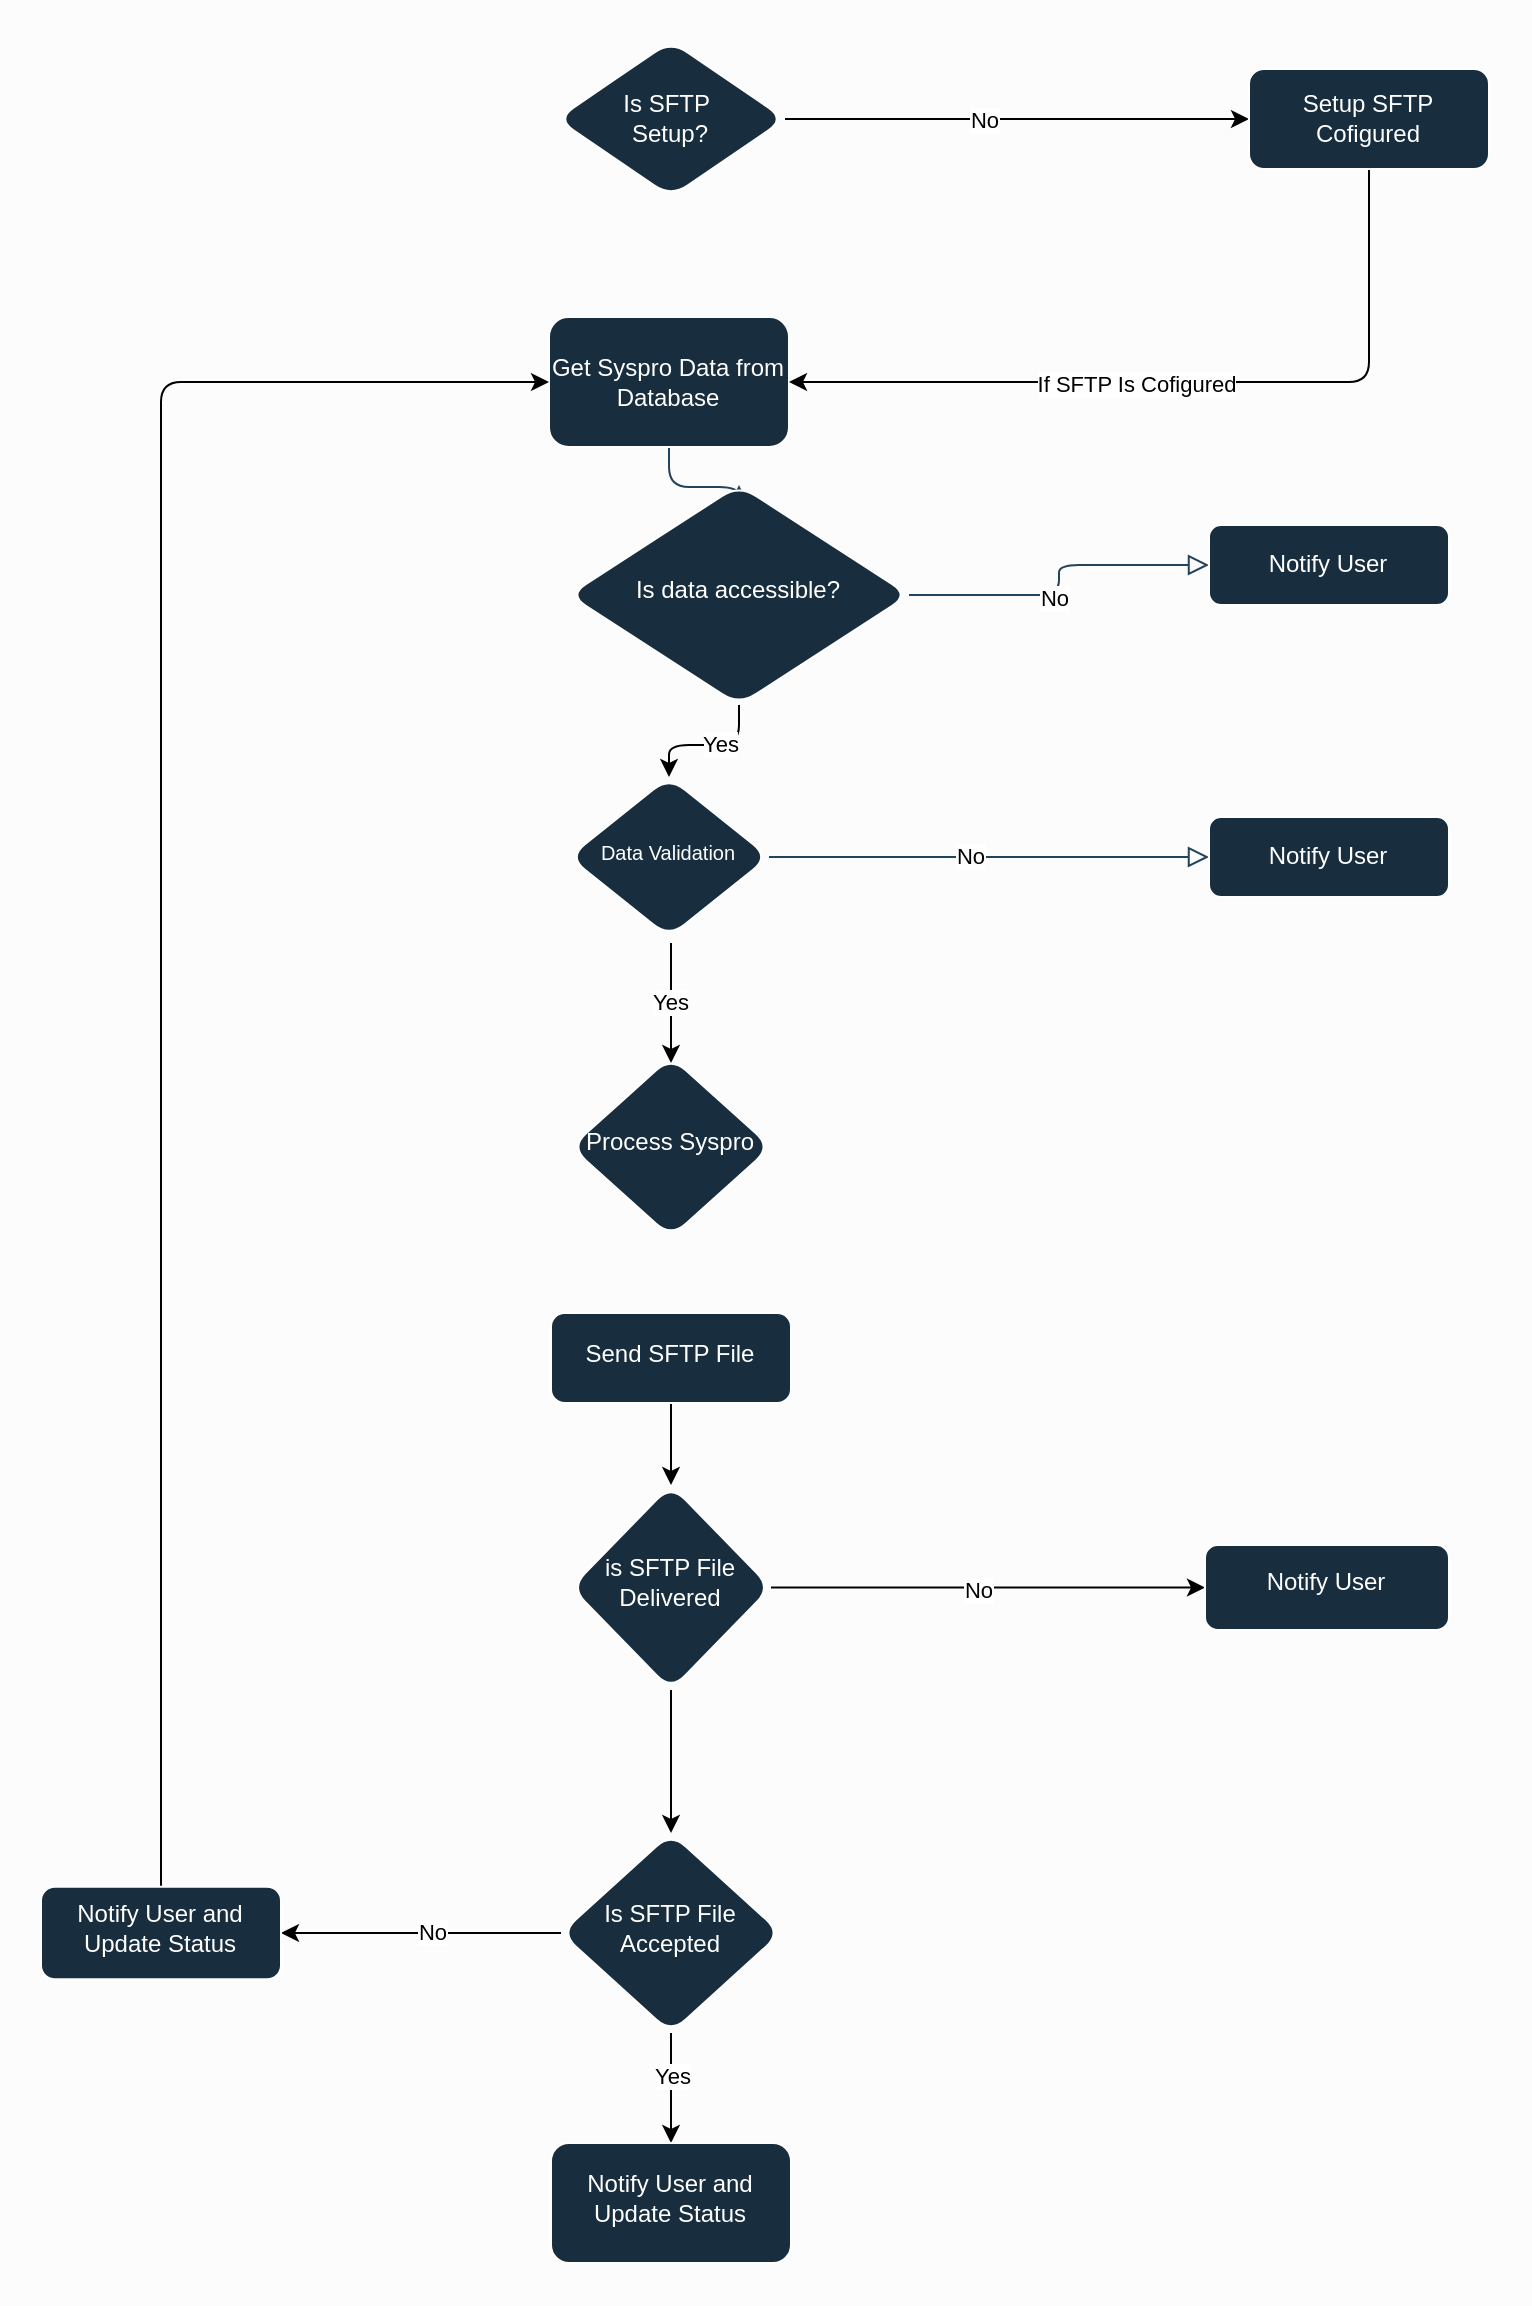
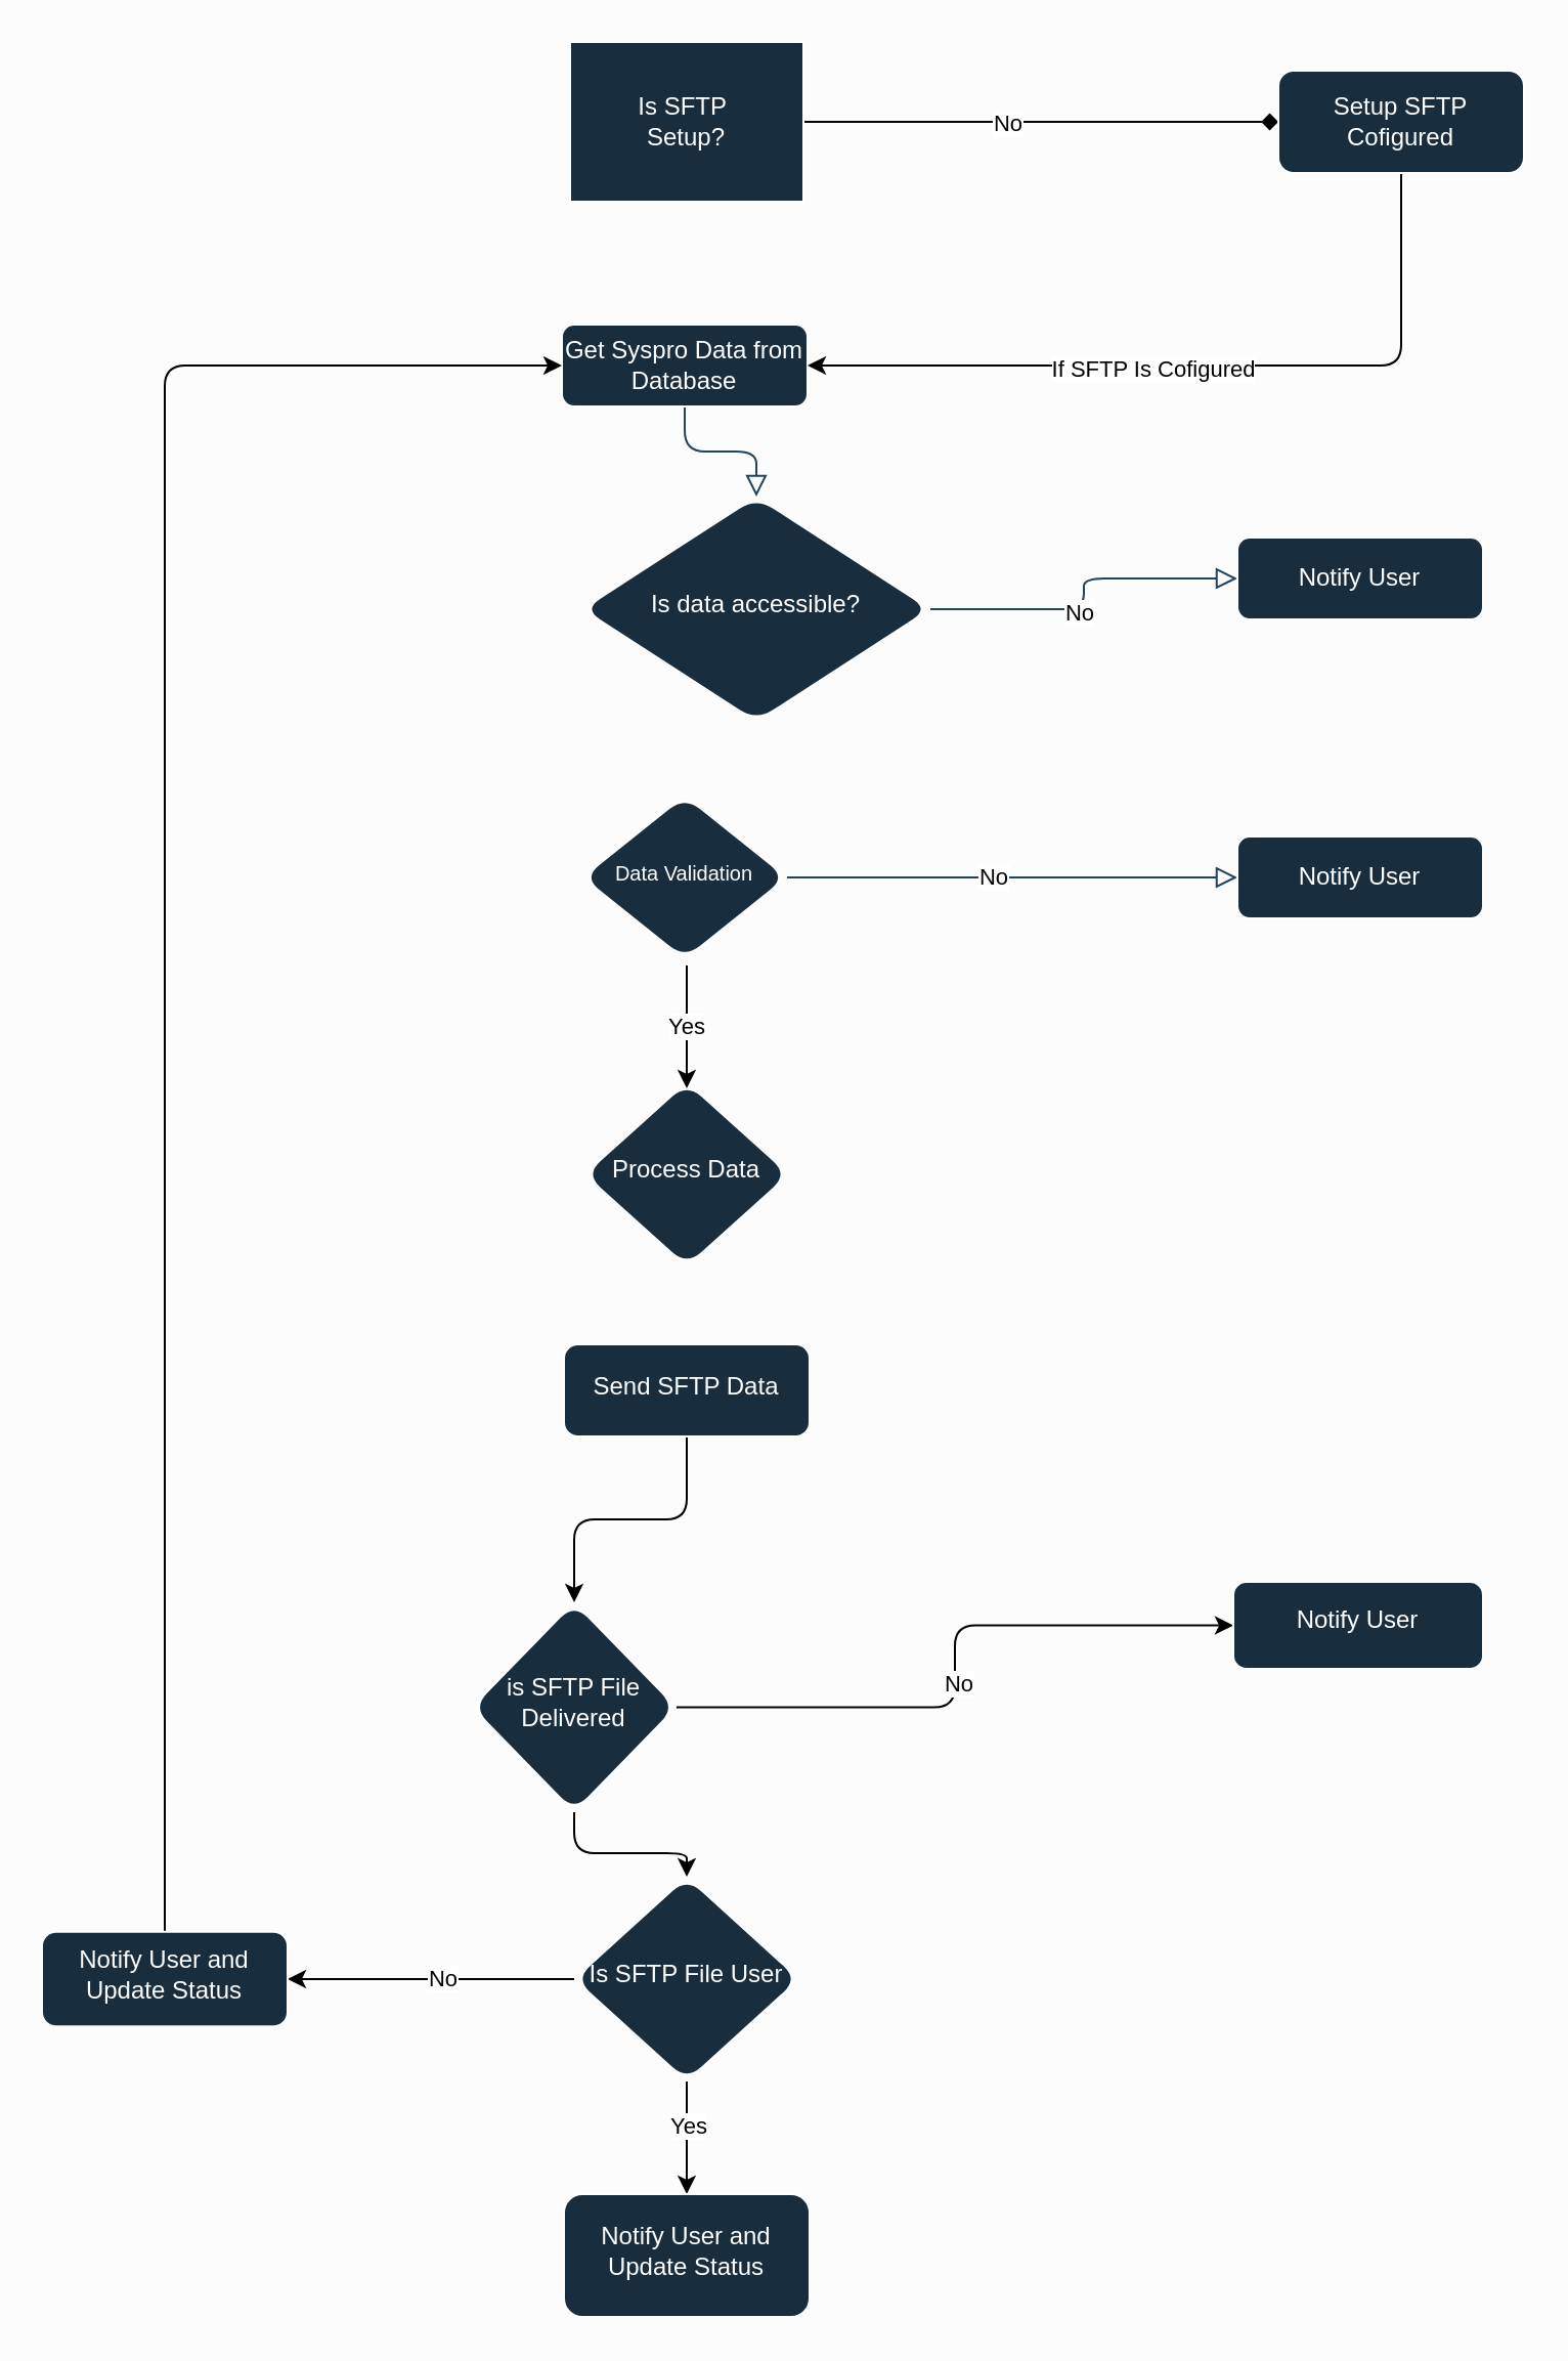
- <mxCell id="18" value="Is SFTP&amp;nbsp;&lt;br&gt;Setup?" style="rhombus;whiteSpace=wrap;html=1;fillColor=#182E3E;strokeColor=#FFFFFF;fontColor=#FFFFFF;rounded=1;glass=0;strokeWidth=1;shadow=0;labelBackgroundColor=none;" vertex="1" parent="1"><mxGeometry x="278" y="20" width="114" height="78" as="geometry" /></mxCell>
+ <mxCell id="18" value="Is SFTP&amp;nbsp;&lt;br&gt;Setup?" style="whiteSpace=wrap;html=1;fillColor=#182E3E;strokeColor=#FFFFFF;fontColor=#FFFFFF;glass=0;strokeWidth=1;shadow=0;labelBackgroundColor=none;rounded=0;" vertex="1" parent="1"><mxGeometry x="278" y="20" width="114" height="78" as="geometry" /></mxCell>
- <mxCell id="16" value="" style="edgeStyle=orthogonalEdgeStyle;rounded=1;orthogonalLoop=1;jettySize=auto;html=1;" edge="1" parent="1" source="18" target="21"><mxGeometry relative="1" as="geometry" /></mxCell>
+ <mxCell id="16" value="" style="edgeStyle=orthogonalEdgeStyle;rounded=1;orthogonalLoop=1;jettySize=auto;html=1;endArrow=diamond;" edge="1" parent="1" source="18" target="21"><mxGeometry relative="1" as="geometry" /></mxCell>
- <mxCell id="3" value="Get Syspro Data from Database" style="rounded=1;whiteSpace=wrap;html=1;fontSize=12;glass=0;strokeWidth=1;shadow=0;labelBackgroundColor=none;fillColor=#182E3E;strokeColor=#FFFFFF;fontColor=#FFFFFF;" parent="1" vertex="1"><mxGeometry x="274" y="158" width="120" height="65" as="geometry" /></mxCell>
+ <mxCell id="3" value="Get Syspro Data from Database" style="rounded=1;whiteSpace=wrap;html=1;fontSize=12;glass=0;strokeWidth=1;shadow=0;labelBackgroundColor=none;fillColor=#182E3E;strokeColor=#FFFFFF;fontColor=#FFFFFF;" parent="1" vertex="1"><mxGeometry x="274" y="158" width="120" height="40" as="geometry" /></mxCell>
- <mxCell id="6" style="edgeStyle=orthogonalEdgeStyle;rounded=1;orthogonalLoop=1;jettySize=auto;html=1;exitX=0.5;exitY=1;exitDx=0;exitDy=0;entryX=0.5;entryY=0;entryDx=0;entryDy=0;" edge="1" parent="1" source="8" target="13"><mxGeometry relative="1" as="geometry" /></mxCell>
- <mxCell id="7" value="Yes" style="edgeLabel;html=1;align=center;verticalAlign=middle;resizable=0;points=[];rounded=1;" vertex="1" connectable="0" parent="6"><mxGeometry x="-0.167" y="-1" relative="1" as="geometry"><mxPoint as="offset" /></mxGeometry></mxCell>
- <mxCell id="15" value="Process Syspro" style="rhombus;whiteSpace=wrap;html=1;fillColor=#182E3E;strokeColor=#FFFFFF;fontColor=#FFFFFF;shadow=0;strokeWidth=1;spacing=6;spacingTop=-4;labelBackgroundColor=none;rounded=1;" vertex="1" parent="1"><mxGeometry x="285" y="528" width="100" height="90" as="geometry" /></mxCell>
+ <mxCell id="15" value="Process Data" style="rhombus;whiteSpace=wrap;html=1;fillColor=#182E3E;strokeColor=#FFFFFF;fontColor=#FFFFFF;shadow=0;strokeWidth=1;spacing=6;spacingTop=-4;labelBackgroundColor=none;rounded=1;" vertex="1" parent="1"><mxGeometry x="285" y="528" width="100" height="90" as="geometry" /></mxCell>
- <mxCell id="23" value="Send SFTP File" style="whiteSpace=wrap;html=1;fillColor=#182E3E;strokeColor=#FFFFFF;fontColor=#FFFFFF;shadow=0;strokeWidth=1;spacing=6;spacingTop=-4;labelBackgroundColor=none;rounded=1;" vertex="1" parent="1"><mxGeometry x="275" y="656" width="120" height="45" as="geometry" /></mxCell>
+ <mxCell id="23" value="Send SFTP Data" style="whiteSpace=wrap;html=1;fillColor=#182E3E;strokeColor=#FFFFFF;fontColor=#FFFFFF;shadow=0;strokeWidth=1;spacing=6;spacingTop=-4;labelBackgroundColor=none;rounded=1;" vertex="1" parent="1"><mxGeometry x="275" y="656" width="120" height="45" as="geometry" /></mxCell>
- <mxCell id="27" value="is SFTP File Delivered" style="rhombus;whiteSpace=wrap;html=1;fillColor=#182E3E;strokeColor=#FFFFFF;fontColor=#FFFFFF;shadow=0;strokeWidth=1;spacing=6;spacingTop=-4;labelBackgroundColor=none;rounded=1;" vertex="1" parent="1"><mxGeometry x="285" y="742" width="100" height="102.5" as="geometry" /></mxCell>
+ <mxCell id="27" value="is SFTP File Delivered" style="rhombus;whiteSpace=wrap;html=1;fillColor=#182E3E;strokeColor=#FFFFFF;fontColor=#FFFFFF;shadow=0;strokeWidth=1;spacing=6;spacingTop=-4;labelBackgroundColor=none;rounded=1;" vertex="1" parent="1"><mxGeometry x="230" y="782" width="100" height="102.5" as="geometry" /></mxCell>
- <mxCell id="33" value="Is SFTP File Accepted" style="rhombus;whiteSpace=wrap;html=1;fillColor=#182E3E;strokeColor=#FFFFFF;fontColor=#FFFFFF;shadow=0;strokeWidth=1;spacing=6;spacingTop=-4;labelBackgroundColor=none;rounded=1;" vertex="1" parent="1"><mxGeometry x="280" y="916" width="110" height="100" as="geometry" /></mxCell>
+ <mxCell id="33" value="Is SFTP File User" style="rhombus;whiteSpace=wrap;html=1;fillColor=#182E3E;strokeColor=#FFFFFF;fontColor=#FFFFFF;shadow=0;strokeWidth=1;spacing=6;spacingTop=-4;labelBackgroundColor=none;rounded=1;" vertex="1" parent="1"><mxGeometry x="280" y="916" width="110" height="100" as="geometry" /></mxCell>
